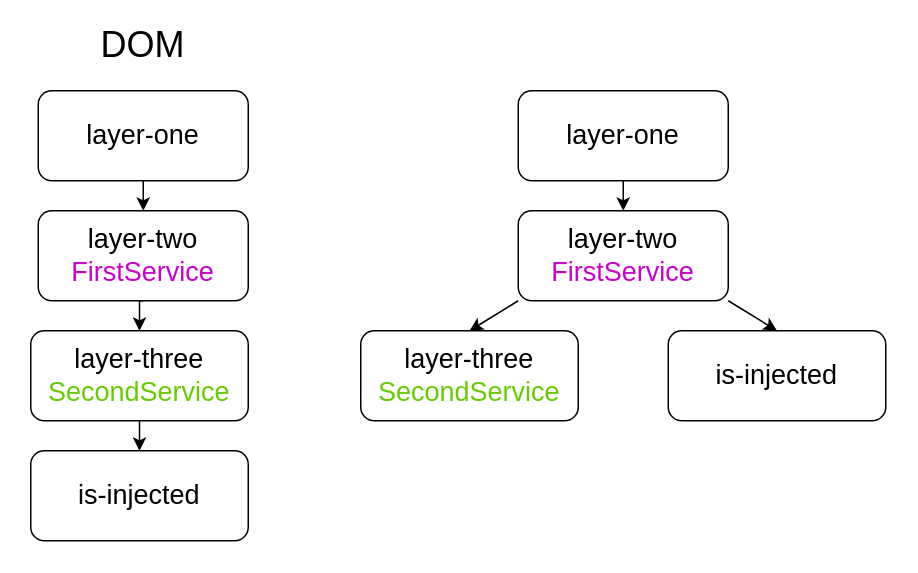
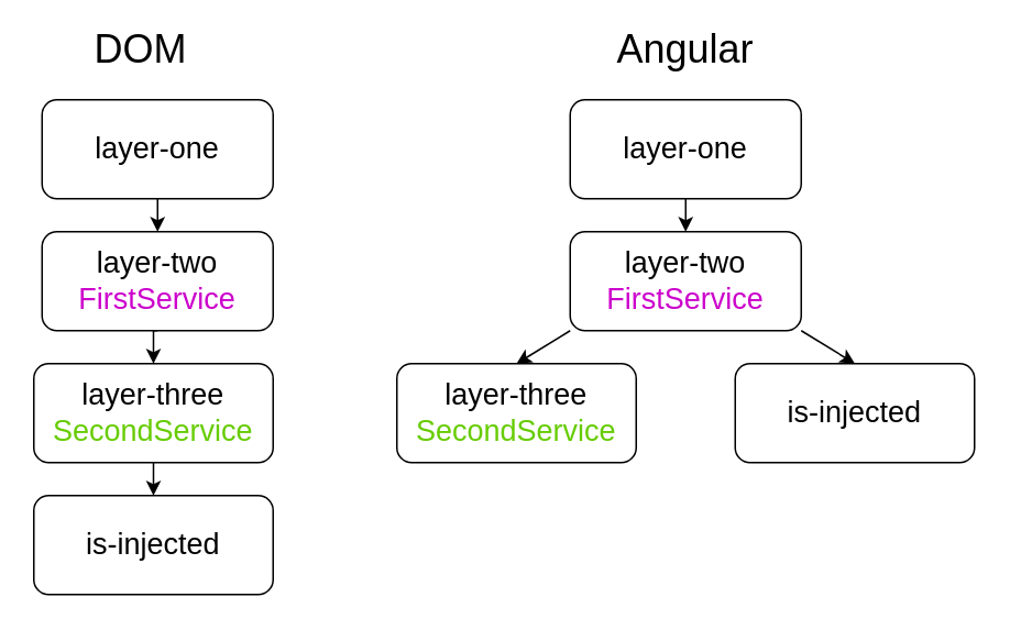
- <mxCell id="9" value="&lt;font style=&quot;font-size: 24px&quot;&gt;DOM&lt;/font&gt;" style="text;html=1;strokeColor=none;fillColor=none;align=center;verticalAlign=middle;whiteSpace=wrap;rounded=0;fontSize=18;" vertex="1" parent="1"><mxGeometry x="25" y="20" width="140" height="20" as="geometry" /></mxCell>
+ <mxCell id="9" value="&lt;font style=&quot;font-size: 24px&quot;&gt;DOM&lt;/font&gt;" style="text;html=1;strokeColor=none;fillColor=none;align=center;verticalAlign=middle;whiteSpace=wrap;rounded=0;fontSize=18;" vertex="1" parent="1"><mxGeometry x="15" y="20" width="140" height="20" as="geometry" /></mxCell>
+ <mxCell id="17" value="&lt;font style=&quot;font-size: 24px&quot;&gt;Angular&lt;/font&gt;" style="text;html=1;strokeColor=none;fillColor=none;align=center;verticalAlign=middle;whiteSpace=wrap;rounded=0;fontSize=18;" vertex="1" parent="1"><mxGeometry x="345" y="20" width="140" height="20" as="geometry" /></mxCell>
